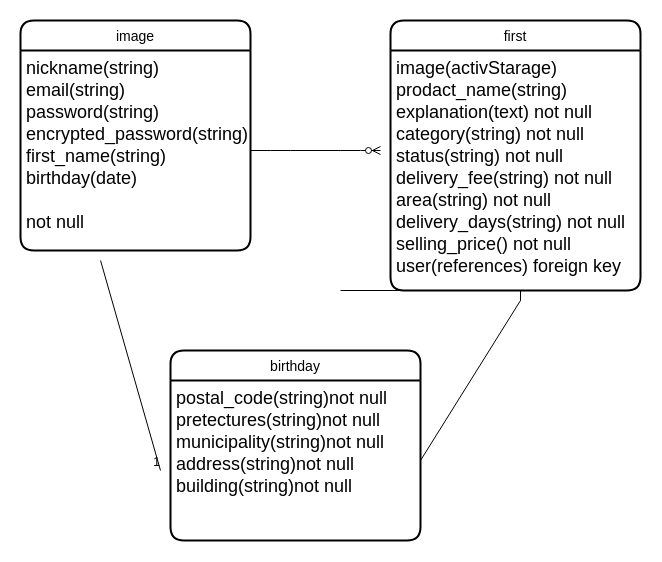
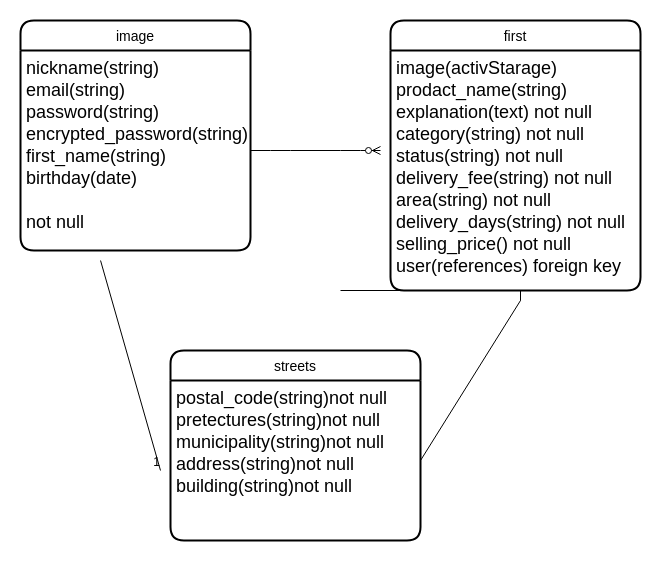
- <mxCell id="4" value="birthday" style="swimlane;childLayout=stackLayout;horizontal=1;startSize=30;horizontalStack=0;rounded=1;fontSize=14;fontStyle=0;strokeWidth=2;resizeParent=0;resizeLast=1;shadow=0;dashed=0;align=center;labelBackgroundColor=none;" vertex="1" parent="1"><mxGeometry x="170" y="350" width="250" height="190" as="geometry" /></mxCell>
+ <mxCell id="4" value="streets" style="swimlane;childLayout=stackLayout;horizontal=1;startSize=30;horizontalStack=0;rounded=1;fontSize=14;fontStyle=0;strokeWidth=2;resizeParent=0;resizeLast=1;shadow=0;dashed=0;align=center;labelBackgroundColor=none;" vertex="1" parent="1"><mxGeometry x="170" y="350" width="250" height="190" as="geometry" /></mxCell>
